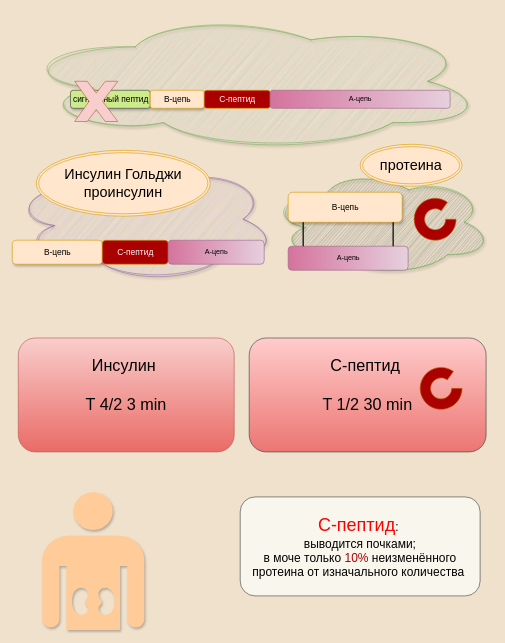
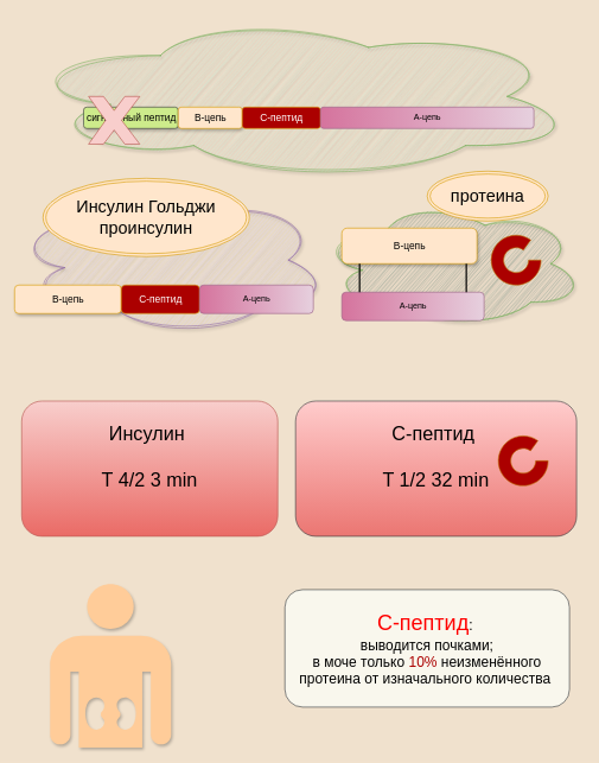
- <mxCell id="5" value="&lt;font style=&quot;font-size: 27px;&quot;&gt;C-пептид&amp;nbsp;&lt;/font&gt;&lt;div&gt;&lt;span style=&quot;font-size: 27px;&quot;&gt;&lt;br&gt;&lt;/span&gt;&lt;div style=&quot;font-size: 27px;&quot;&gt;&lt;div style=&quot;&quot;&gt;&lt;font style=&quot;font-size: 27px;&quot;&gt;&lt;font style=&quot;font-size: 27px;&quot;&gt;T 1/2&lt;/font&gt;&lt;span style=&quot;background-color: initial;&quot;&gt;&amp;nbsp;30 min&lt;/span&gt;&lt;/font&gt;&lt;div style=&quot;&quot;&gt;&lt;div&gt;&lt;br&gt;&lt;/div&gt;&lt;/div&gt;&lt;/div&gt;&lt;/div&gt;&lt;/div&gt;" style="whiteSpace=wrap;html=1;fillColor=#FFCCCC;strokeColor=#36393d;rounded=1;gradientColor=#EB7672;" parent="1" vertex="1"><mxGeometry x="415" y="563" width="395" height="190" as="geometry" /></mxCell>
+ <mxCell id="5" value="&lt;font style=&quot;font-size: 27px;&quot;&gt;C-пептид&amp;nbsp;&lt;/font&gt;&lt;div&gt;&lt;span style=&quot;font-size: 27px;&quot;&gt;&lt;br&gt;&lt;/span&gt;&lt;div style=&quot;font-size: 27px;&quot;&gt;&lt;div style=&quot;&quot;&gt;&lt;font style=&quot;font-size: 27px;&quot;&gt;&lt;font style=&quot;font-size: 27px;&quot;&gt;T 1/2&lt;/font&gt;&lt;span style=&quot;background-color: initial;&quot;&gt;&amp;nbsp;32 min&lt;/span&gt;&lt;/font&gt;&lt;div style=&quot;&quot;&gt;&lt;div&gt;&lt;br&gt;&lt;/div&gt;&lt;/div&gt;&lt;/div&gt;&lt;/div&gt;&lt;/div&gt;" style="whiteSpace=wrap;html=1;fillColor=#FFCCCC;strokeColor=#36393d;rounded=1;gradientColor=#EB7672;" parent="1" vertex="1"><mxGeometry x="415" y="563" width="395" height="190" as="geometry" /></mxCell>
